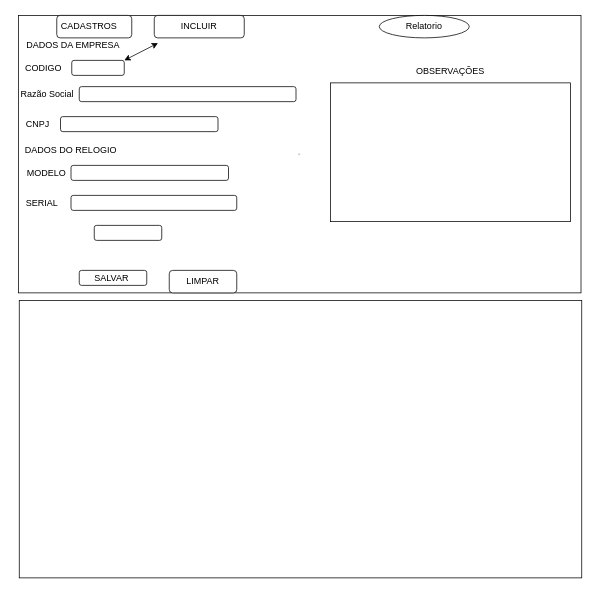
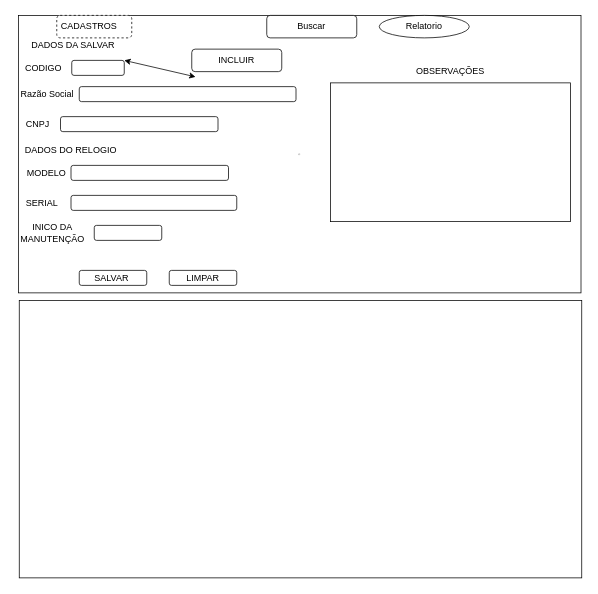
- <mxCell id="4" value="&lt;br&gt;&amp;nbsp;CADASTROS&amp;nbsp; &amp;nbsp; &amp;nbsp; &amp;nbsp; &amp;nbsp;&amp;nbsp;" style="rounded=1;whiteSpace=wrap;html=1;" parent="1" vertex="1"><mxGeometry x="75" y="20" width="100" height="30" as="geometry" /></mxCell>
+ <mxCell id="4" value="&lt;br&gt;&amp;nbsp;CADASTROS&amp;nbsp; &amp;nbsp; &amp;nbsp; &amp;nbsp; &amp;nbsp;&amp;nbsp;" style="rounded=1;whiteSpace=wrap;html=1;dashed=1;" parent="1" vertex="1"><mxGeometry x="75" y="20" width="100" height="30" as="geometry" /></mxCell>
- <mxCell id="5" value="INCLUIR" style="rounded=1;whiteSpace=wrap;html=1;" parent="1" vertex="1"><mxGeometry x="205" y="20" width="120" height="30" as="geometry" /></mxCell>
+ <mxCell id="5" value="INCLUIR" style="rounded=1;whiteSpace=wrap;html=1;" parent="1" vertex="1"><mxGeometry x="255" y="65" width="120" height="30" as="geometry" /></mxCell>
+ <mxCell id="6" value="Buscar" style="rounded=1;whiteSpace=wrap;html=1;" parent="1" vertex="1"><mxGeometry x="355" y="20" width="120" height="30" as="geometry" /></mxCell>
- <mxCell id="11" value="DADOS DA EMPRESA" style="text;html=1;strokeColor=none;fillColor=none;align=center;verticalAlign=middle;whiteSpace=wrap;rounded=0;" parent="1" vertex="1"><mxGeometry x="27.5" y="50" width="137.5" height="20" as="geometry" /></mxCell>
+ <mxCell id="11" value="DADOS DA SALVAR" style="text;html=1;strokeColor=none;fillColor=none;align=center;verticalAlign=middle;whiteSpace=wrap;rounded=0;" parent="1" vertex="1"><mxGeometry x="27.5" y="50" width="137.5" height="20" as="geometry" /></mxCell>
+ <mxCell id="21" value="INICO DA MANUTENÇÃO" style="text;html=1;strokeColor=none;fillColor=none;align=center;verticalAlign=middle;whiteSpace=wrap;rounded=0;" parent="1" vertex="1"><mxGeometry x="24" y="290" width="91" height="40" as="geometry" /></mxCell>
- <mxCell id="26" value="LIMPAR" style="rounded=1;whiteSpace=wrap;html=1;" parent="1" vertex="1"><mxGeometry x="225" y="360" width="90" height="30" as="geometry" /></mxCell>
+ <mxCell id="26" value="LIMPAR" style="rounded=1;whiteSpace=wrap;html=1;" parent="1" vertex="1"><mxGeometry x="225" y="360" width="90" height="20" as="geometry" /></mxCell>
